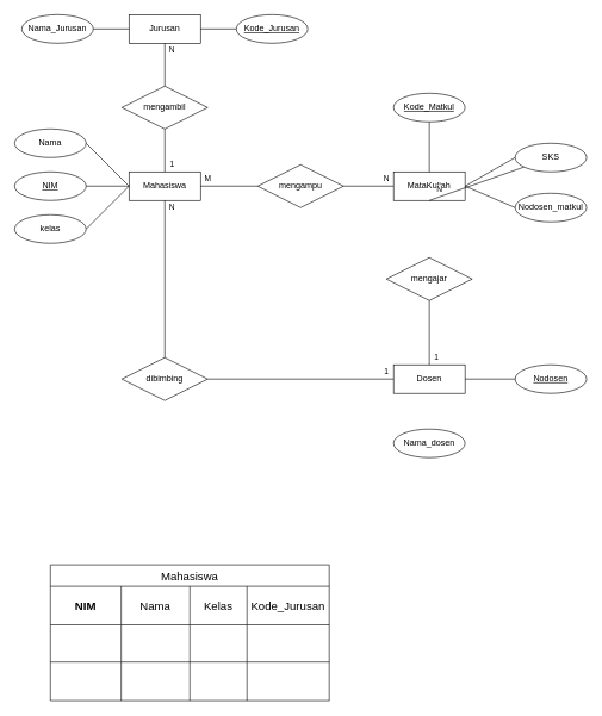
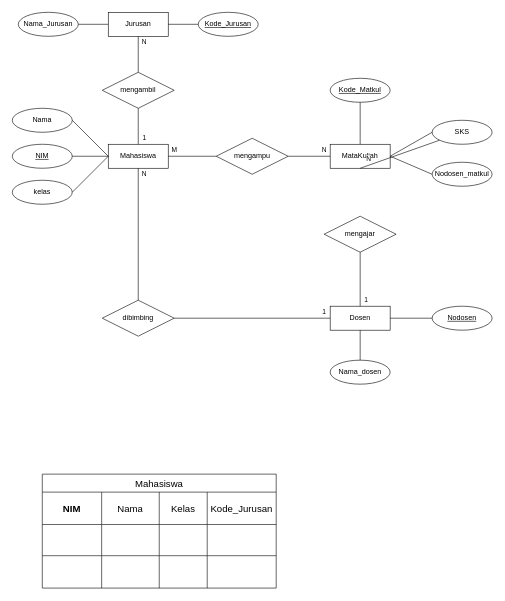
+ <mxCell id="23" value="" style="endArrow=none;html=1;rounded=0;exitX=0.5;exitY=0;exitDx=0;exitDy=0;entryX=0.5;entryY=1;entryDx=0;entryDy=0;" edge="1" parent="1" source="22" target="9"><mxGeometry relative="1" as="geometry"><mxPoint x="230" y="420" as="sourcePoint" /><mxPoint x="230" y="500" as="targetPoint" /></mxGeometry></mxCell>
